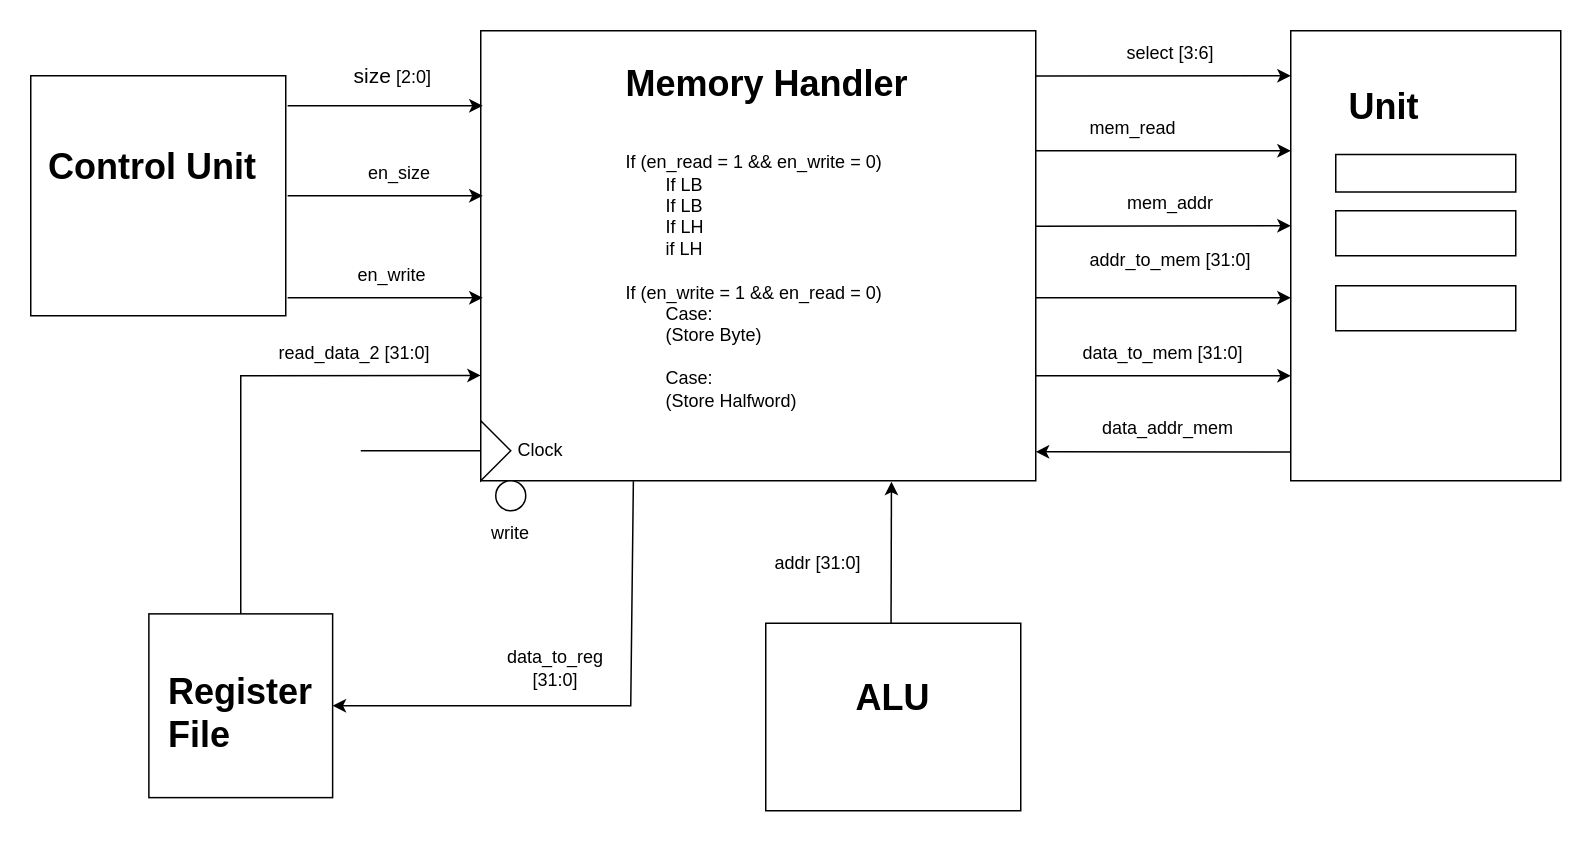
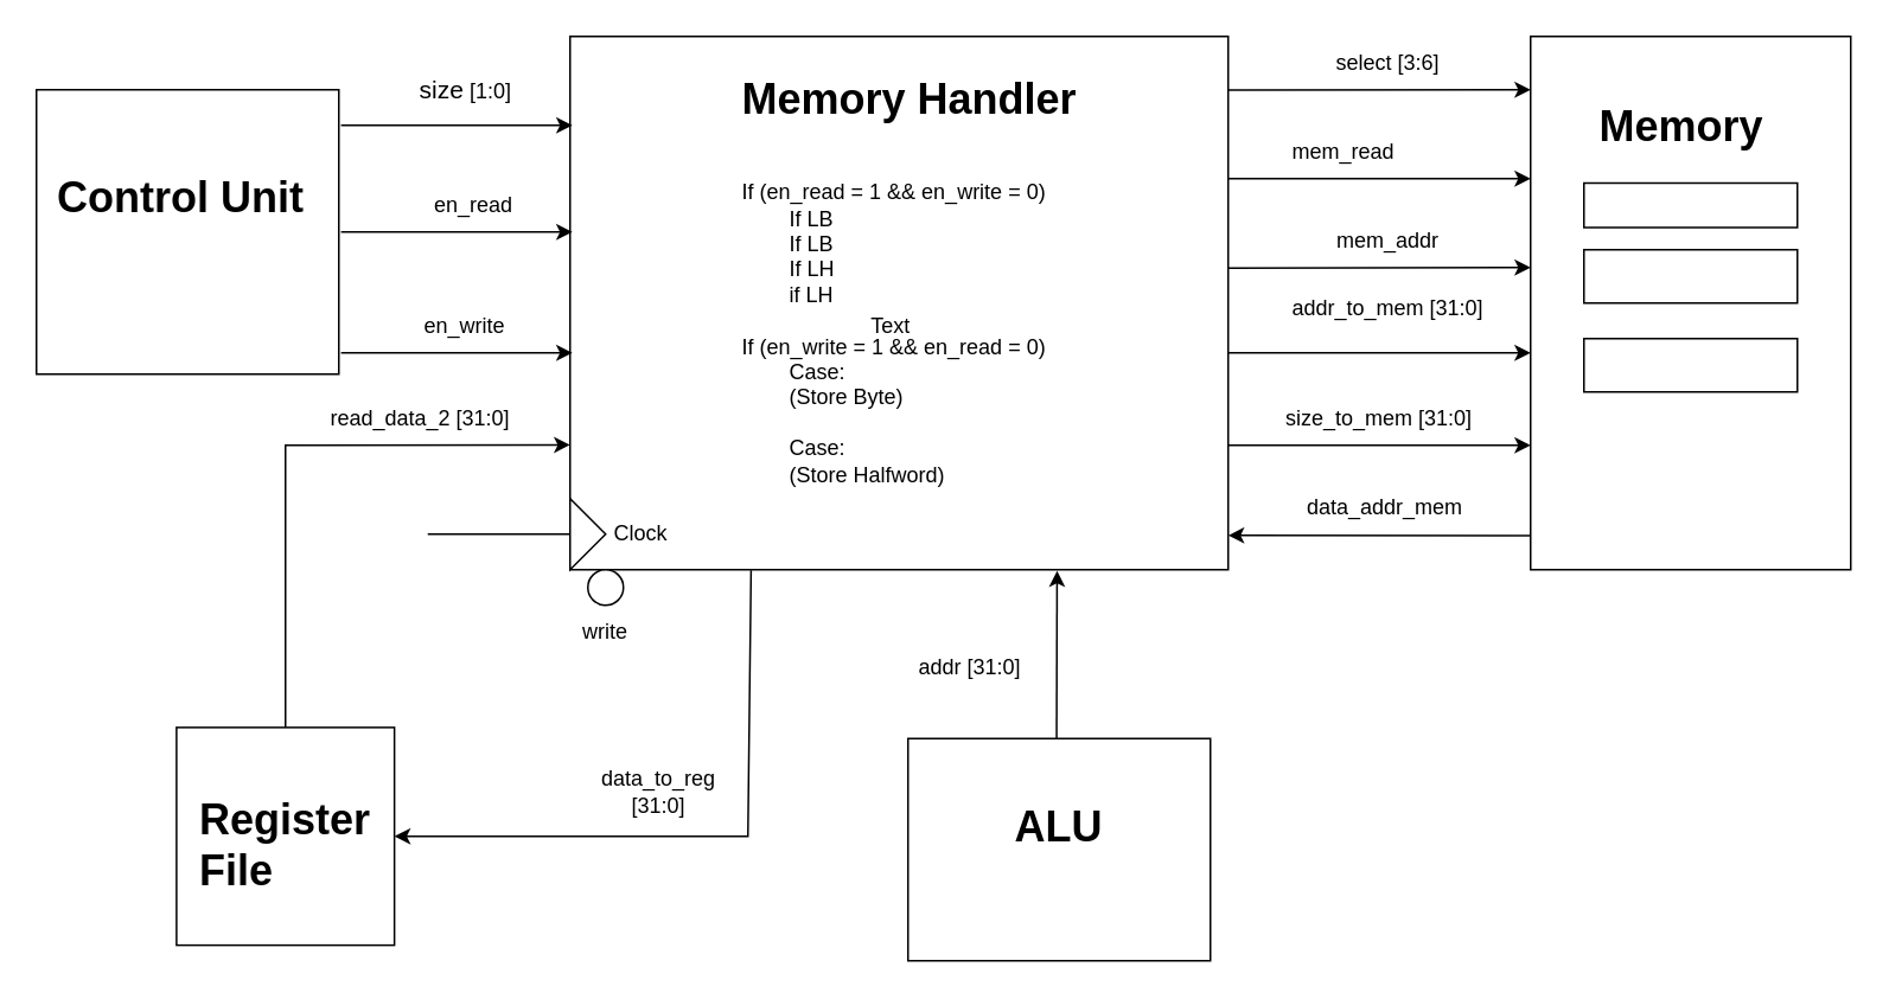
- <mxCell id="16" value="&lt;font style=&quot;font-size: 14px;&quot;&gt;size&lt;/font&gt;&amp;nbsp;[2:0]" style="text;html=1;align=center;verticalAlign=middle;resizable=0;points=[];autosize=1;strokeColor=none;fillColor=none;" parent="1" vertex="1"><mxGeometry x="221.25" y="35" width="80" height="30" as="geometry" /></mxCell>
+ <mxCell id="16" value="&lt;font style=&quot;font-size: 14px;&quot;&gt;size&lt;/font&gt;&amp;nbsp;[1:0]" style="text;html=1;align=center;verticalAlign=middle;resizable=0;points=[];autosize=1;strokeColor=none;fillColor=none;" parent="1" vertex="1"><mxGeometry x="221.25" y="35" width="80" height="30" as="geometry" /></mxCell>
- <mxCell id="35" value="&lt;h1 style=&quot;margin-top: 0px;&quot;&gt;Unit&lt;/h1&gt;" style="text;html=1;whiteSpace=wrap;overflow=hidden;rounded=0;" parent="1" vertex="1"><mxGeometry x="897" y="50" width="120" height="70" as="geometry" /></mxCell>
+ <mxCell id="35" value="&lt;h1 style=&quot;margin-top: 0px;&quot;&gt;Memory&lt;/h1&gt;" style="text;html=1;whiteSpace=wrap;overflow=hidden;rounded=0;" parent="1" vertex="1"><mxGeometry x="897" y="50" width="120" height="70" as="geometry" /></mxCell>
- <mxCell id="17" value="en_size" style="text;html=1;align=center;verticalAlign=middle;whiteSpace=wrap;rounded=0;" parent="1" vertex="1"><mxGeometry x="236.25" y="100" width="60" height="30" as="geometry" /></mxCell>
+ <mxCell id="17" value="en_read" style="text;html=1;align=center;verticalAlign=middle;whiteSpace=wrap;rounded=0;" parent="1" vertex="1"><mxGeometry x="236.25" y="100" width="60" height="30" as="geometry" /></mxCell>
+ <mxCell id="15" value="Text" style="text;html=1;align=center;verticalAlign=middle;resizable=0;points=[];autosize=1;strokeColor=none;fillColor=none;" parent="1" vertex="1"><mxGeometry x="475" y="168" width="50" height="30" as="geometry" /></mxCell>
- <mxCell id="41" value="data_to_mem [31:0]" style="text;html=1;align=center;verticalAlign=middle;whiteSpace=wrap;rounded=0;" parent="1" vertex="1"><mxGeometry x="710" y="220" width="130" height="30" as="geometry" /></mxCell>
+ <mxCell id="41" value="size_to_mem [31:0]" style="text;html=1;align=center;verticalAlign=middle;whiteSpace=wrap;rounded=0;" parent="1" vertex="1"><mxGeometry x="710" y="220" width="130" height="30" as="geometry" /></mxCell>
